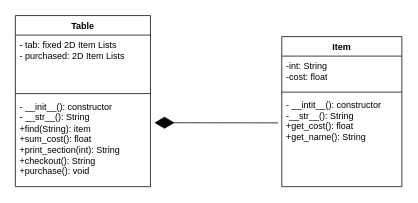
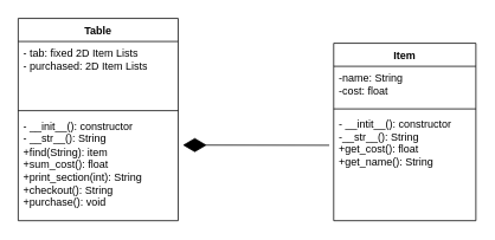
- <mxCell id="7" value="-int: String&#10;-cost: float" style="text;strokeColor=none;fillColor=none;align=left;verticalAlign=top;spacingLeft=4;spacingRight=4;overflow=hidden;rotatable=0;points=[[0,0.5],[1,0.5]];portConstraint=eastwest;whiteSpace=wrap;" vertex="1" parent="6"><mxGeometry y="26" width="160" height="44" as="geometry" /></mxCell>
+ <mxCell id="7" value="-name: String&#10;-cost: float" style="text;strokeColor=none;fillColor=none;align=left;verticalAlign=top;spacingLeft=4;spacingRight=4;overflow=hidden;rotatable=0;points=[[0,0.5],[1,0.5]];portConstraint=eastwest;whiteSpace=wrap;" vertex="1" parent="6"><mxGeometry y="26" width="160" height="44" as="geometry" /></mxCell>
